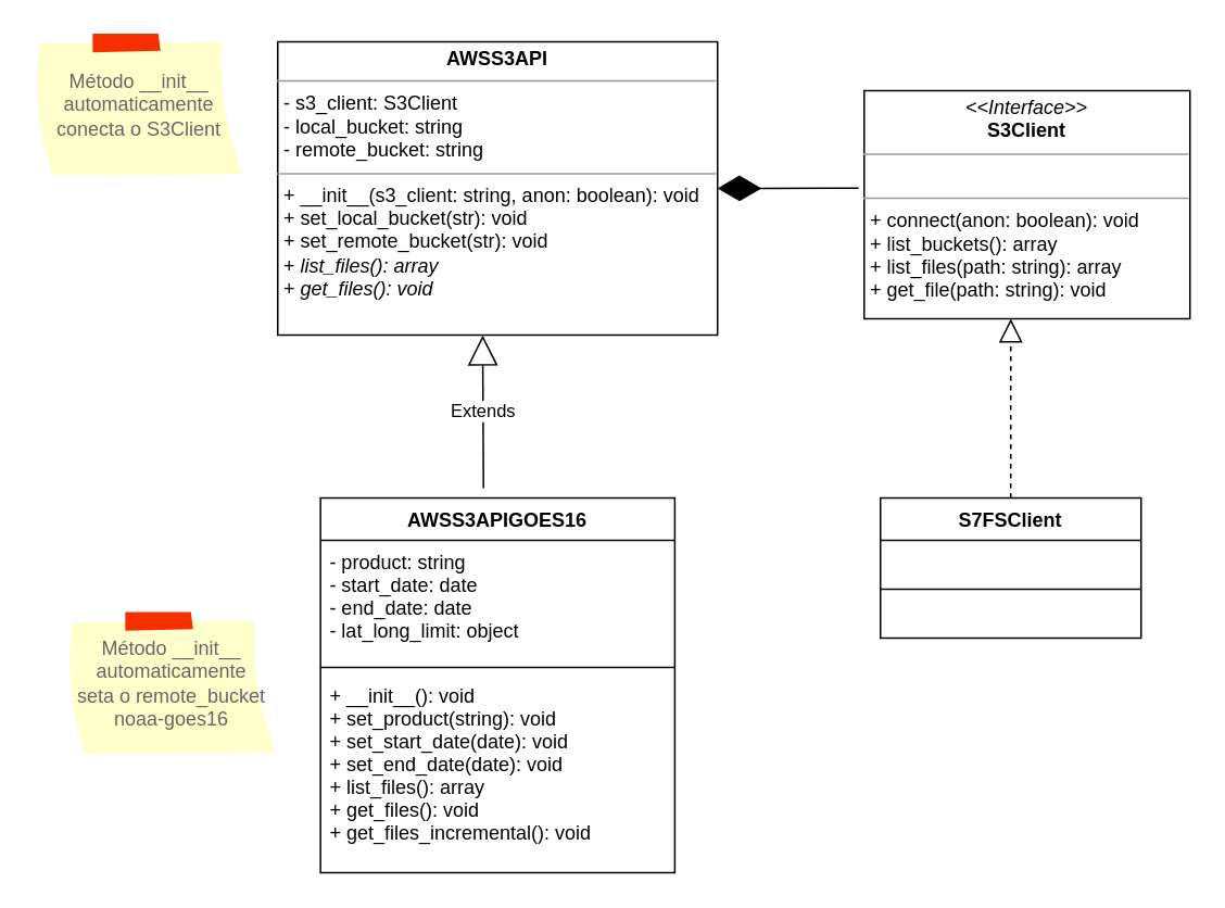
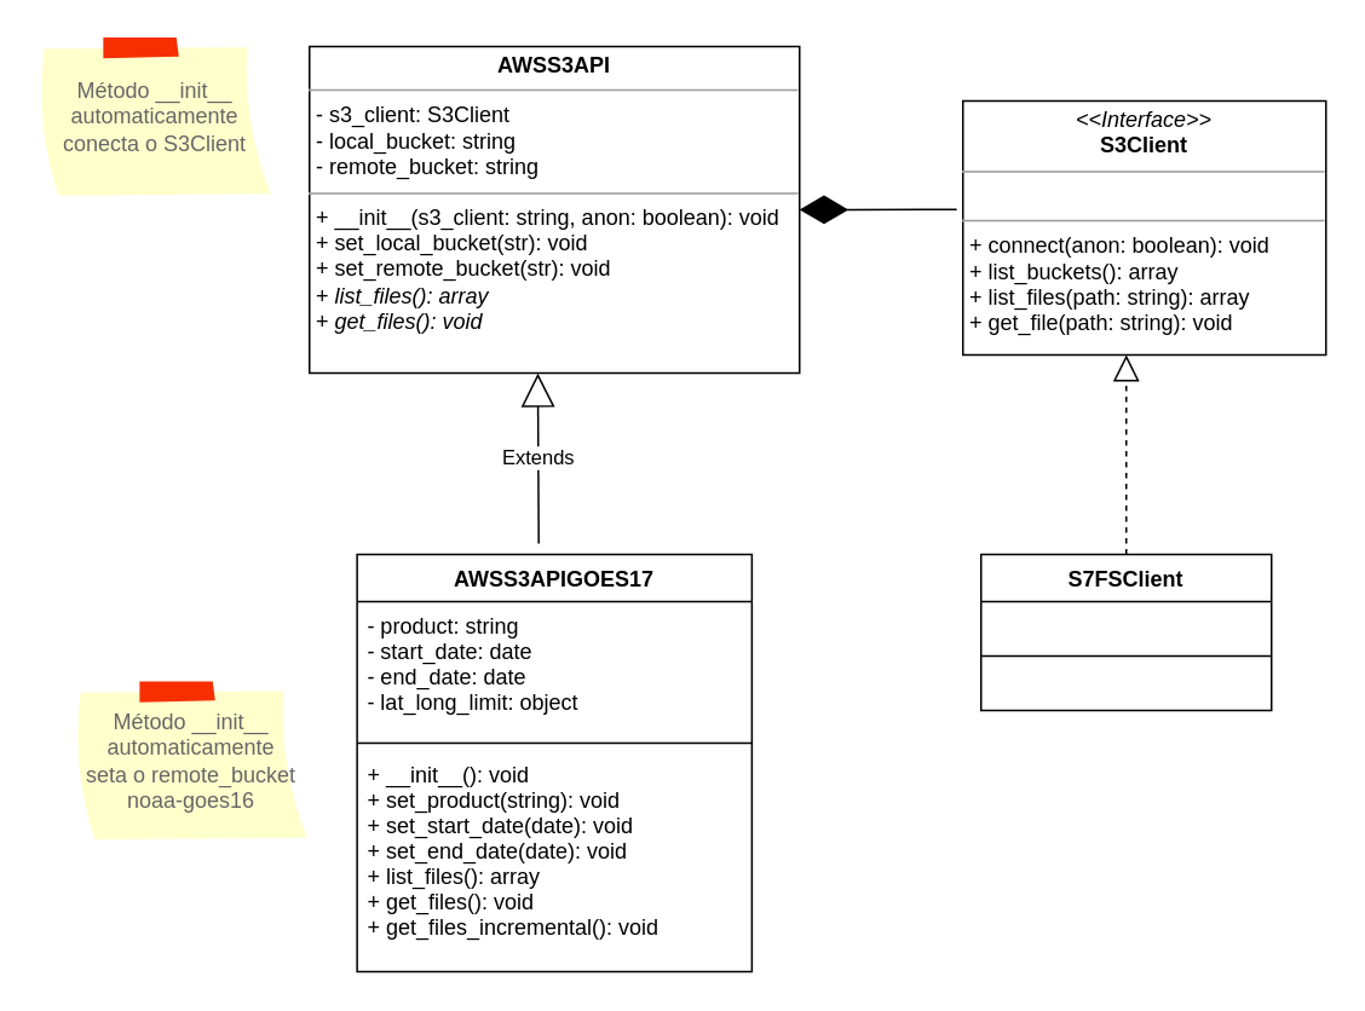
- <mxCell id="10" value="AWSS3APIGOES16" style="swimlane;fontStyle=1;align=center;verticalAlign=top;childLayout=stackLayout;horizontal=1;startSize=26;horizontalStack=0;resizeParent=1;resizeParentMax=0;resizeLast=0;collapsible=1;marginBottom=0;swimlaneLine=1;rounded=0;shadow=0;glass=0;sketch=0;strokeColor=default;fillColor=none;" parent="1" vertex="1"><mxGeometry x="196.25" y="305" width="217.5" height="230" as="geometry"><mxRectangle x="272.5" y="320" width="140" height="26" as="alternateBounds" /></mxGeometry></mxCell>
+ <mxCell id="10" value="AWSS3APIGOES17" style="swimlane;fontStyle=1;align=center;verticalAlign=top;childLayout=stackLayout;horizontal=1;startSize=26;horizontalStack=0;resizeParent=1;resizeParentMax=0;resizeLast=0;collapsible=1;marginBottom=0;swimlaneLine=1;rounded=0;shadow=0;glass=0;sketch=0;strokeColor=default;fillColor=none;" parent="1" vertex="1"><mxGeometry x="196.25" y="305" width="217.5" height="230" as="geometry"><mxRectangle x="272.5" y="320" width="140" height="26" as="alternateBounds" /></mxGeometry></mxCell>
